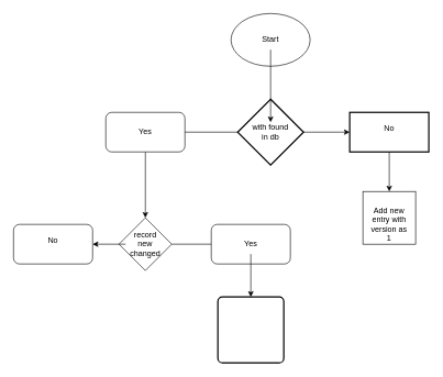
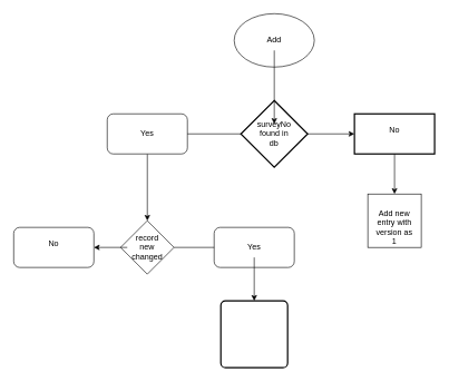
- <mxCell id="26" value="Start" style="text;html=1;align=center;verticalAlign=middle;whiteSpace=wrap;rounded=0;" vertex="1" parent="1"><mxGeometry x="380" y="45" width="60" height="30" as="geometry" /></mxCell>
+ <mxCell id="26" value="Add" style="text;html=1;align=center;verticalAlign=middle;whiteSpace=wrap;rounded=0;" vertex="1" parent="1"><mxGeometry x="380" y="45" width="60" height="30" as="geometry" /></mxCell>
- <mxCell id="5" value="with found in db" style="text;html=1;align=center;verticalAlign=middle;whiteSpace=wrap;rounded=0;" vertex="1" parent="1"><mxGeometry x="380" y="185" width="60" height="30" as="geometry" /></mxCell>
+ <mxCell id="5" value="surveyNo found in db" style="text;html=1;align=center;verticalAlign=middle;whiteSpace=wrap;rounded=0;" vertex="1" parent="1"><mxGeometry x="380" y="185" width="60" height="30" as="geometry" /></mxCell>
